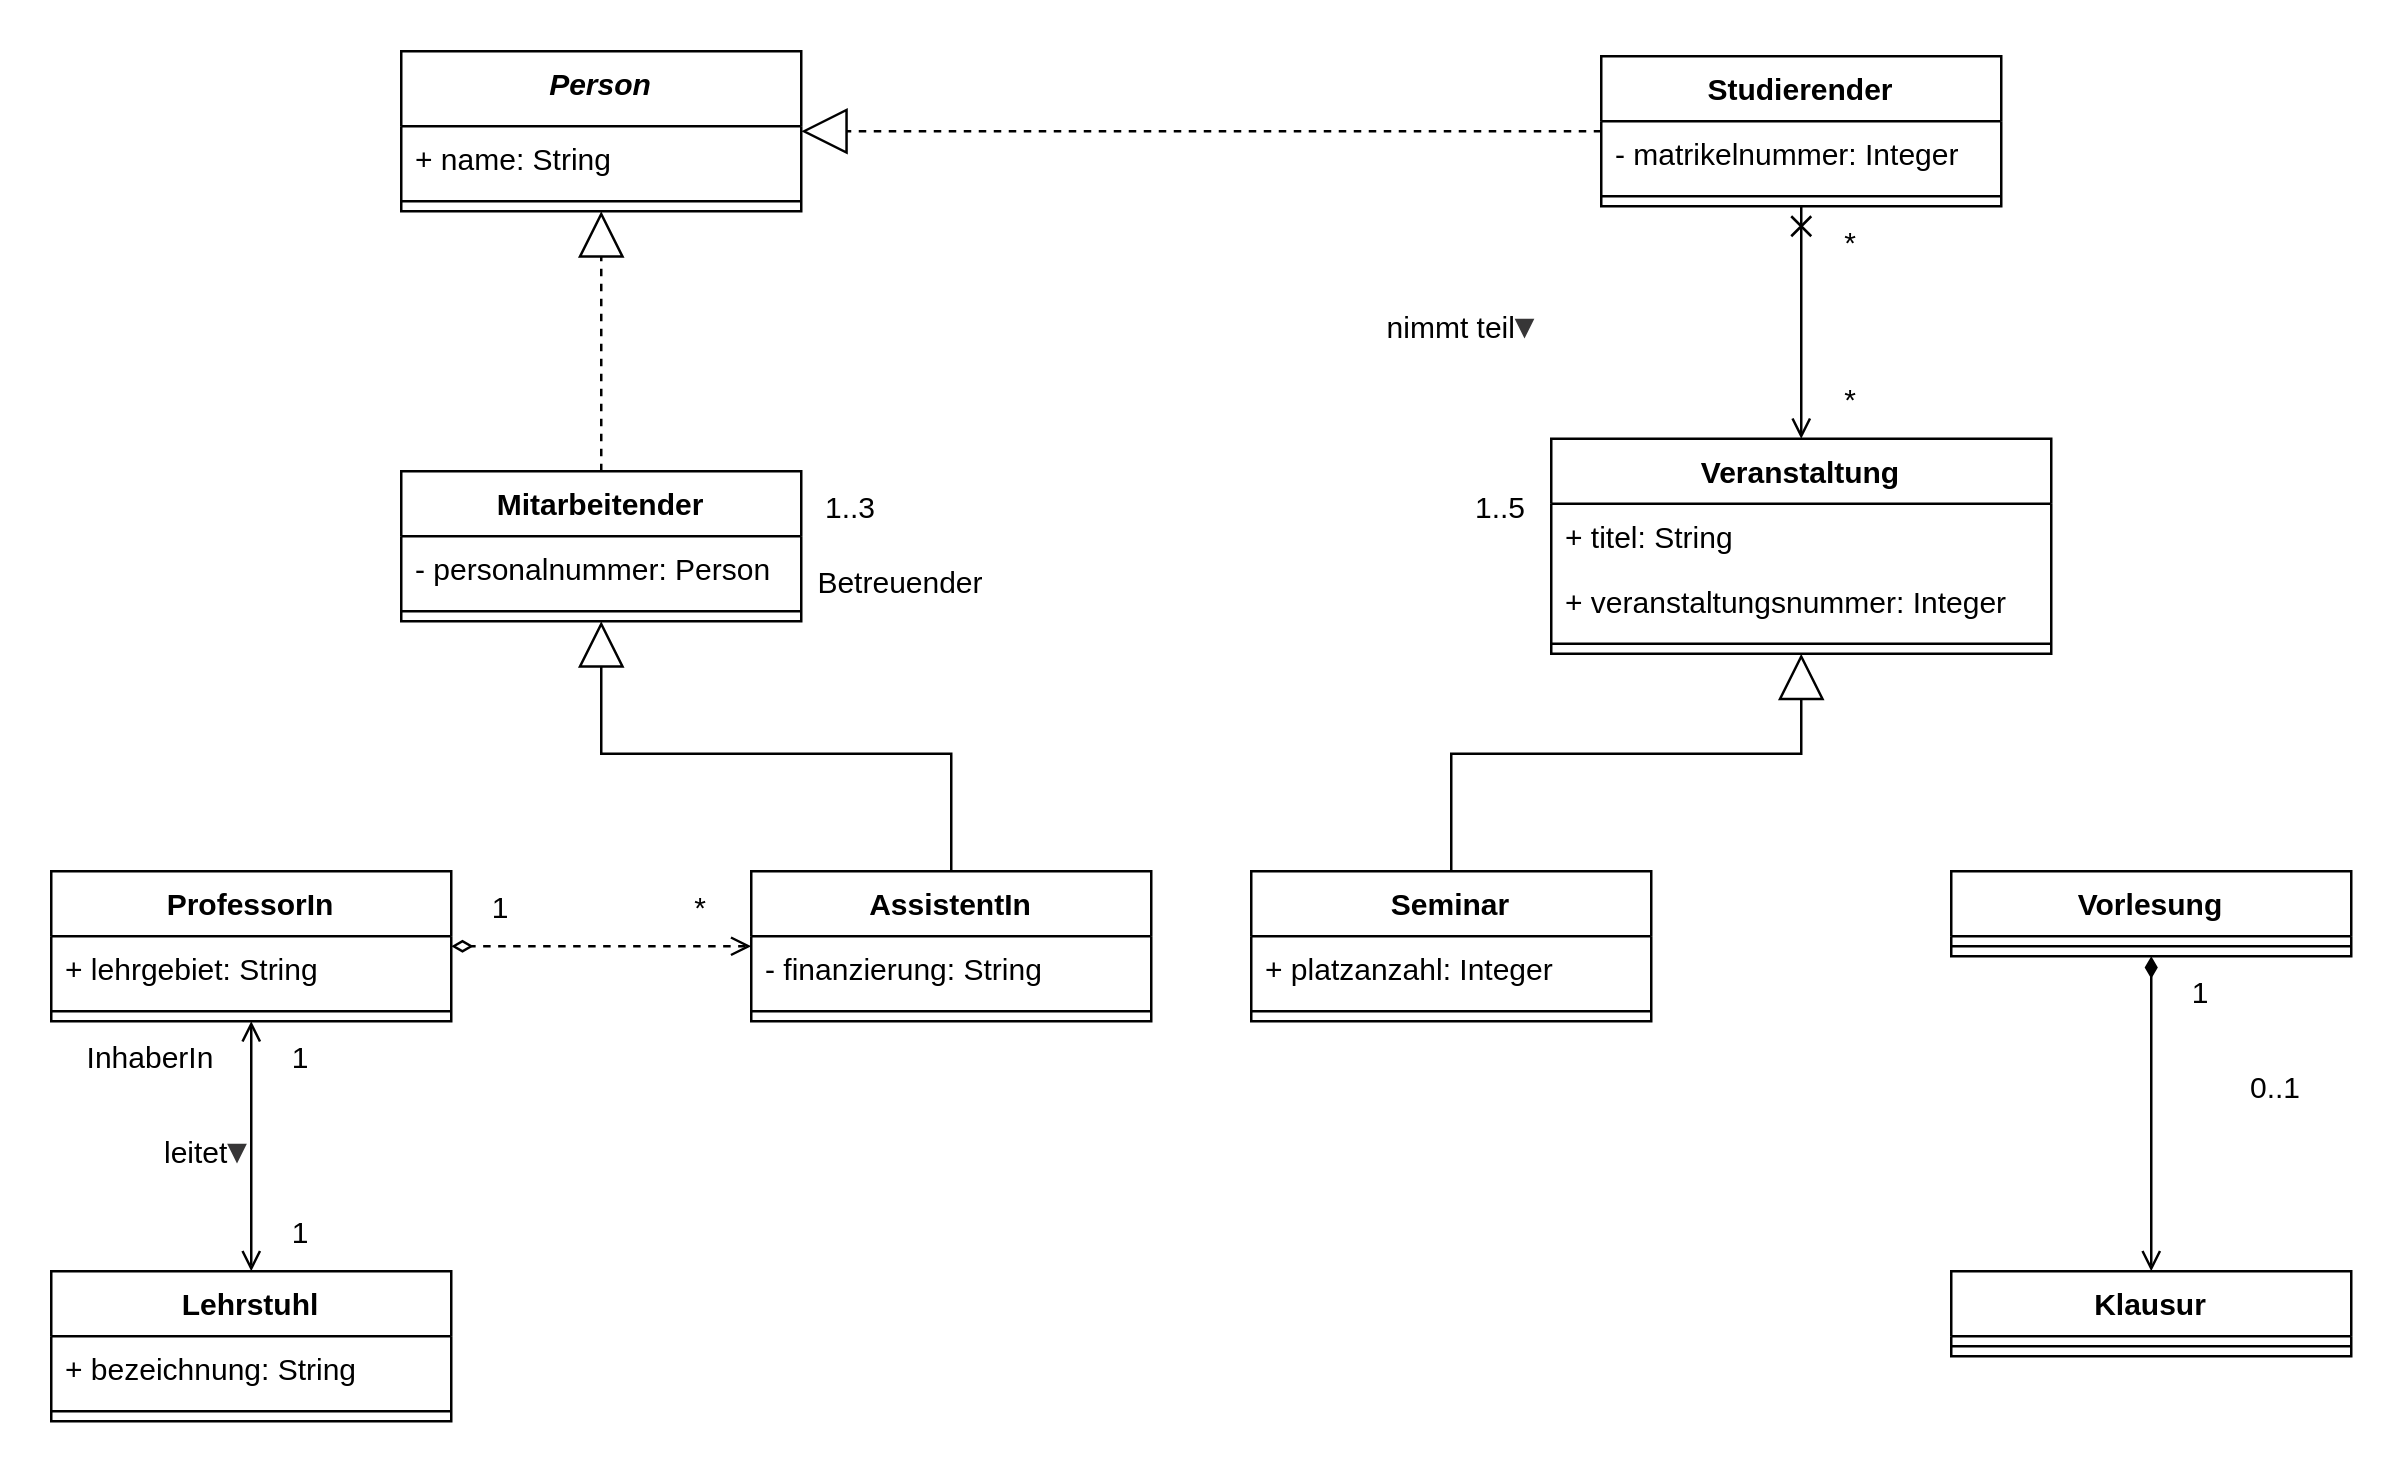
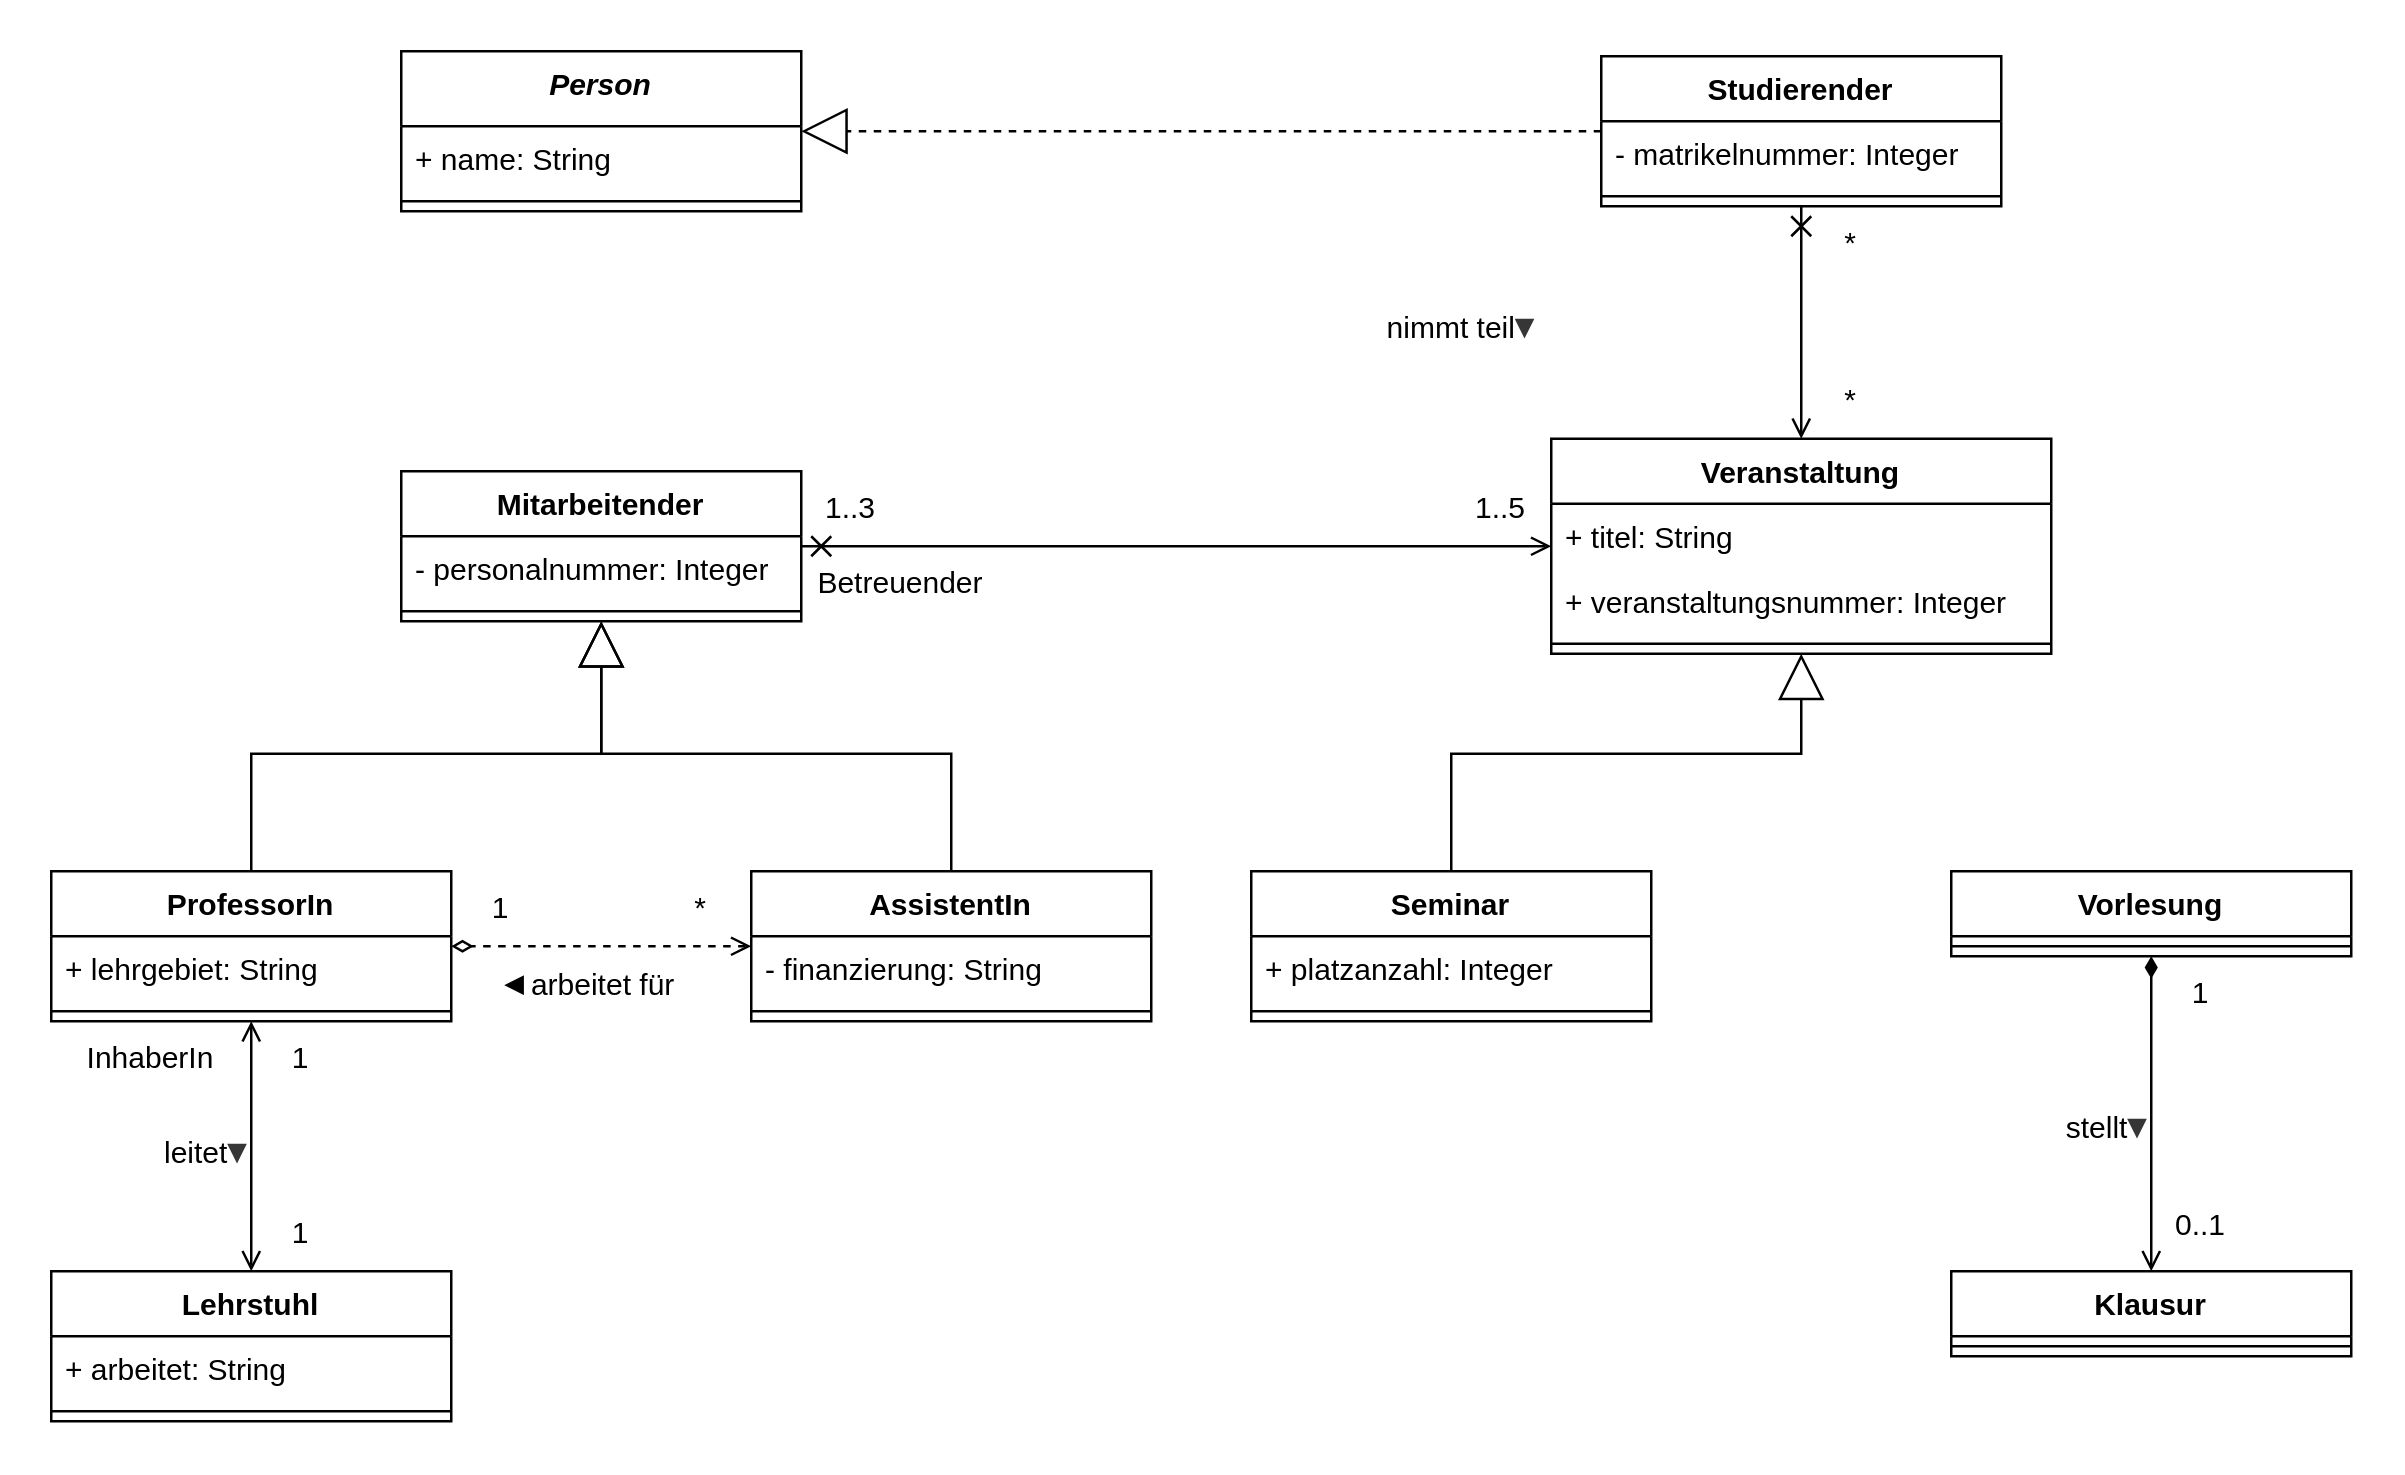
- <mxCell id="23" value="" style="endArrow=block;endSize=16;endFill=0;html=1;rounded=0;dashed=1;" parent="1" source="14" target="4" edge="1"><mxGeometry width="160" relative="1" as="geometry"><mxPoint x="410" y="102" as="sourcePoint" /><mxPoint x="330" y="102" as="targetPoint" /></mxGeometry></mxCell>
+ <mxCell id="40" value="" style="endArrow=cross;html=1;rounded=0;endFill=0;startArrow=open;startFill=0;" parent="1" source="10" target="14" edge="1"><mxGeometry width="50" height="50" relative="1" as="geometry"><mxPoint x="670" y="156" as="sourcePoint" /><mxPoint x="340" y="218" as="targetPoint" /></mxGeometry></mxCell>
- <mxCell id="15" value="- personalnummer: Person" style="text;strokeColor=none;fillColor=none;align=left;verticalAlign=top;spacingLeft=4;spacingRight=4;overflow=hidden;rotatable=0;points=[[0,0.5],[1,0.5]];portConstraint=eastwest;" parent="14" vertex="1"><mxGeometry y="26" width="160" height="26" as="geometry" /></mxCell>
+ <mxCell id="15" value="- personalnummer: Integer" style="text;strokeColor=none;fillColor=none;align=left;verticalAlign=top;spacingLeft=4;spacingRight=4;overflow=hidden;rotatable=0;points=[[0,0.5],[1,0.5]];portConstraint=eastwest;" parent="14" vertex="1"><mxGeometry y="26" width="160" height="26" as="geometry" /></mxCell>
+ <mxCell id="36" value="" style="endArrow=block;endSize=16;endFill=0;html=1;rounded=0;" parent="1" source="27" target="14" edge="1"><mxGeometry width="160" relative="1" as="geometry"><mxPoint x="230" y="238" as="sourcePoint" /><mxPoint x="230" y="178" as="targetPoint" /><Array as="points"><mxPoint x="100" y="301" /><mxPoint x="240" y="301" /></Array></mxGeometry></mxCell>
+ <mxCell id="53" value="&lt;span style=&quot;color: rgb(0 , 0 , 0) ; font-family: &amp;#34;helvetica&amp;#34; ; font-style: normal ; letter-spacing: normal ; text-align: center ; text-indent: 0px ; text-transform: none ; word-spacing: 0px ; display: inline ; float: none&quot;&gt;&lt;font size=&quot;1&quot;&gt;&lt;b style=&quot;font-size: 14px&quot;&gt;◂&lt;/b&gt;&lt;/font&gt;&lt;/span&gt;&lt;span style=&quot;color: rgb(0 , 0 , 0) ; font-family: &amp;#34;helvetica&amp;#34; ; font-size: 12px ; font-style: normal ; font-weight: 400 ; letter-spacing: normal ; text-align: center ; text-indent: 0px ; text-transform: none ; word-spacing: 0px ; display: inline ; float: none&quot;&gt; arbeitet für&lt;/span&gt;" style="text;whiteSpace=wrap;html=1;fontSize=14;fontFamily=Helvetica;" parent="1" vertex="1"><mxGeometry x="200" y="378" width="80" height="30" as="geometry" /></mxCell>
- <mxCell id="46" value="0..1" style="text;html=1;strokeColor=none;fillColor=none;align=center;verticalAlign=middle;whiteSpace=wrap;rounded=0;" parent="1" vertex="1"><mxGeometry x="880" y="420" width="60" height="30" as="geometry" /></mxCell>
+ <mxCell id="46" value="0..1" style="text;html=1;strokeColor=none;fillColor=none;align=center;verticalAlign=middle;whiteSpace=wrap;rounded=0;" parent="1" vertex="1"><mxGeometry x="850" y="475" width="60" height="30" as="geometry" /></mxCell>
+ <mxCell id="54" value="stellt&lt;b style=&quot;color: rgb(55 , 54 , 55) ; font-size: 14px&quot;&gt;▾&lt;/b&gt;" style="text;html=1;strokeColor=none;fillColor=none;align=right;verticalAlign=middle;whiteSpace=wrap;rounded=0;" parent="1" vertex="1"><mxGeometry x="780" y="435" width="80" height="30" as="geometry" /></mxCell>
- <mxCell id="34" value="+ bezeichnung: String" style="text;strokeColor=none;fillColor=none;align=left;verticalAlign=top;spacingLeft=4;spacingRight=4;overflow=hidden;rotatable=0;points=[[0,0.5],[1,0.5]];portConstraint=eastwest;" parent="33" vertex="1"><mxGeometry y="26" width="160" height="26" as="geometry" /></mxCell>
+ <mxCell id="34" value="+ arbeitet: String" style="text;strokeColor=none;fillColor=none;align=left;verticalAlign=top;spacingLeft=4;spacingRight=4;overflow=hidden;rotatable=0;points=[[0,0.5],[1,0.5]];portConstraint=eastwest;" parent="33" vertex="1"><mxGeometry y="26" width="160" height="26" as="geometry" /></mxCell>
